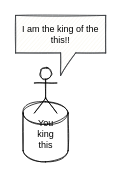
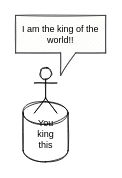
- <mxCell id="4" value="I am the king of the this!!" style="shape=callout;whiteSpace=wrap;html=1;perimeter=calloutPerimeter;fillColor=#f9f7ed;strokeColor=#36393d;sketch=1;" vertex="1" parent="1"><mxGeometry x="20" y="20" width="120" height="80" as="geometry" /></mxCell>
+ <mxCell id="4" value="I am the king of the world!!" style="shape=callout;whiteSpace=wrap;html=1;perimeter=calloutPerimeter;fillColor=#f9f7ed;strokeColor=#36393d;sketch=1;" vertex="1" parent="1"><mxGeometry x="20" y="20" width="120" height="80" as="geometry" /></mxCell>
